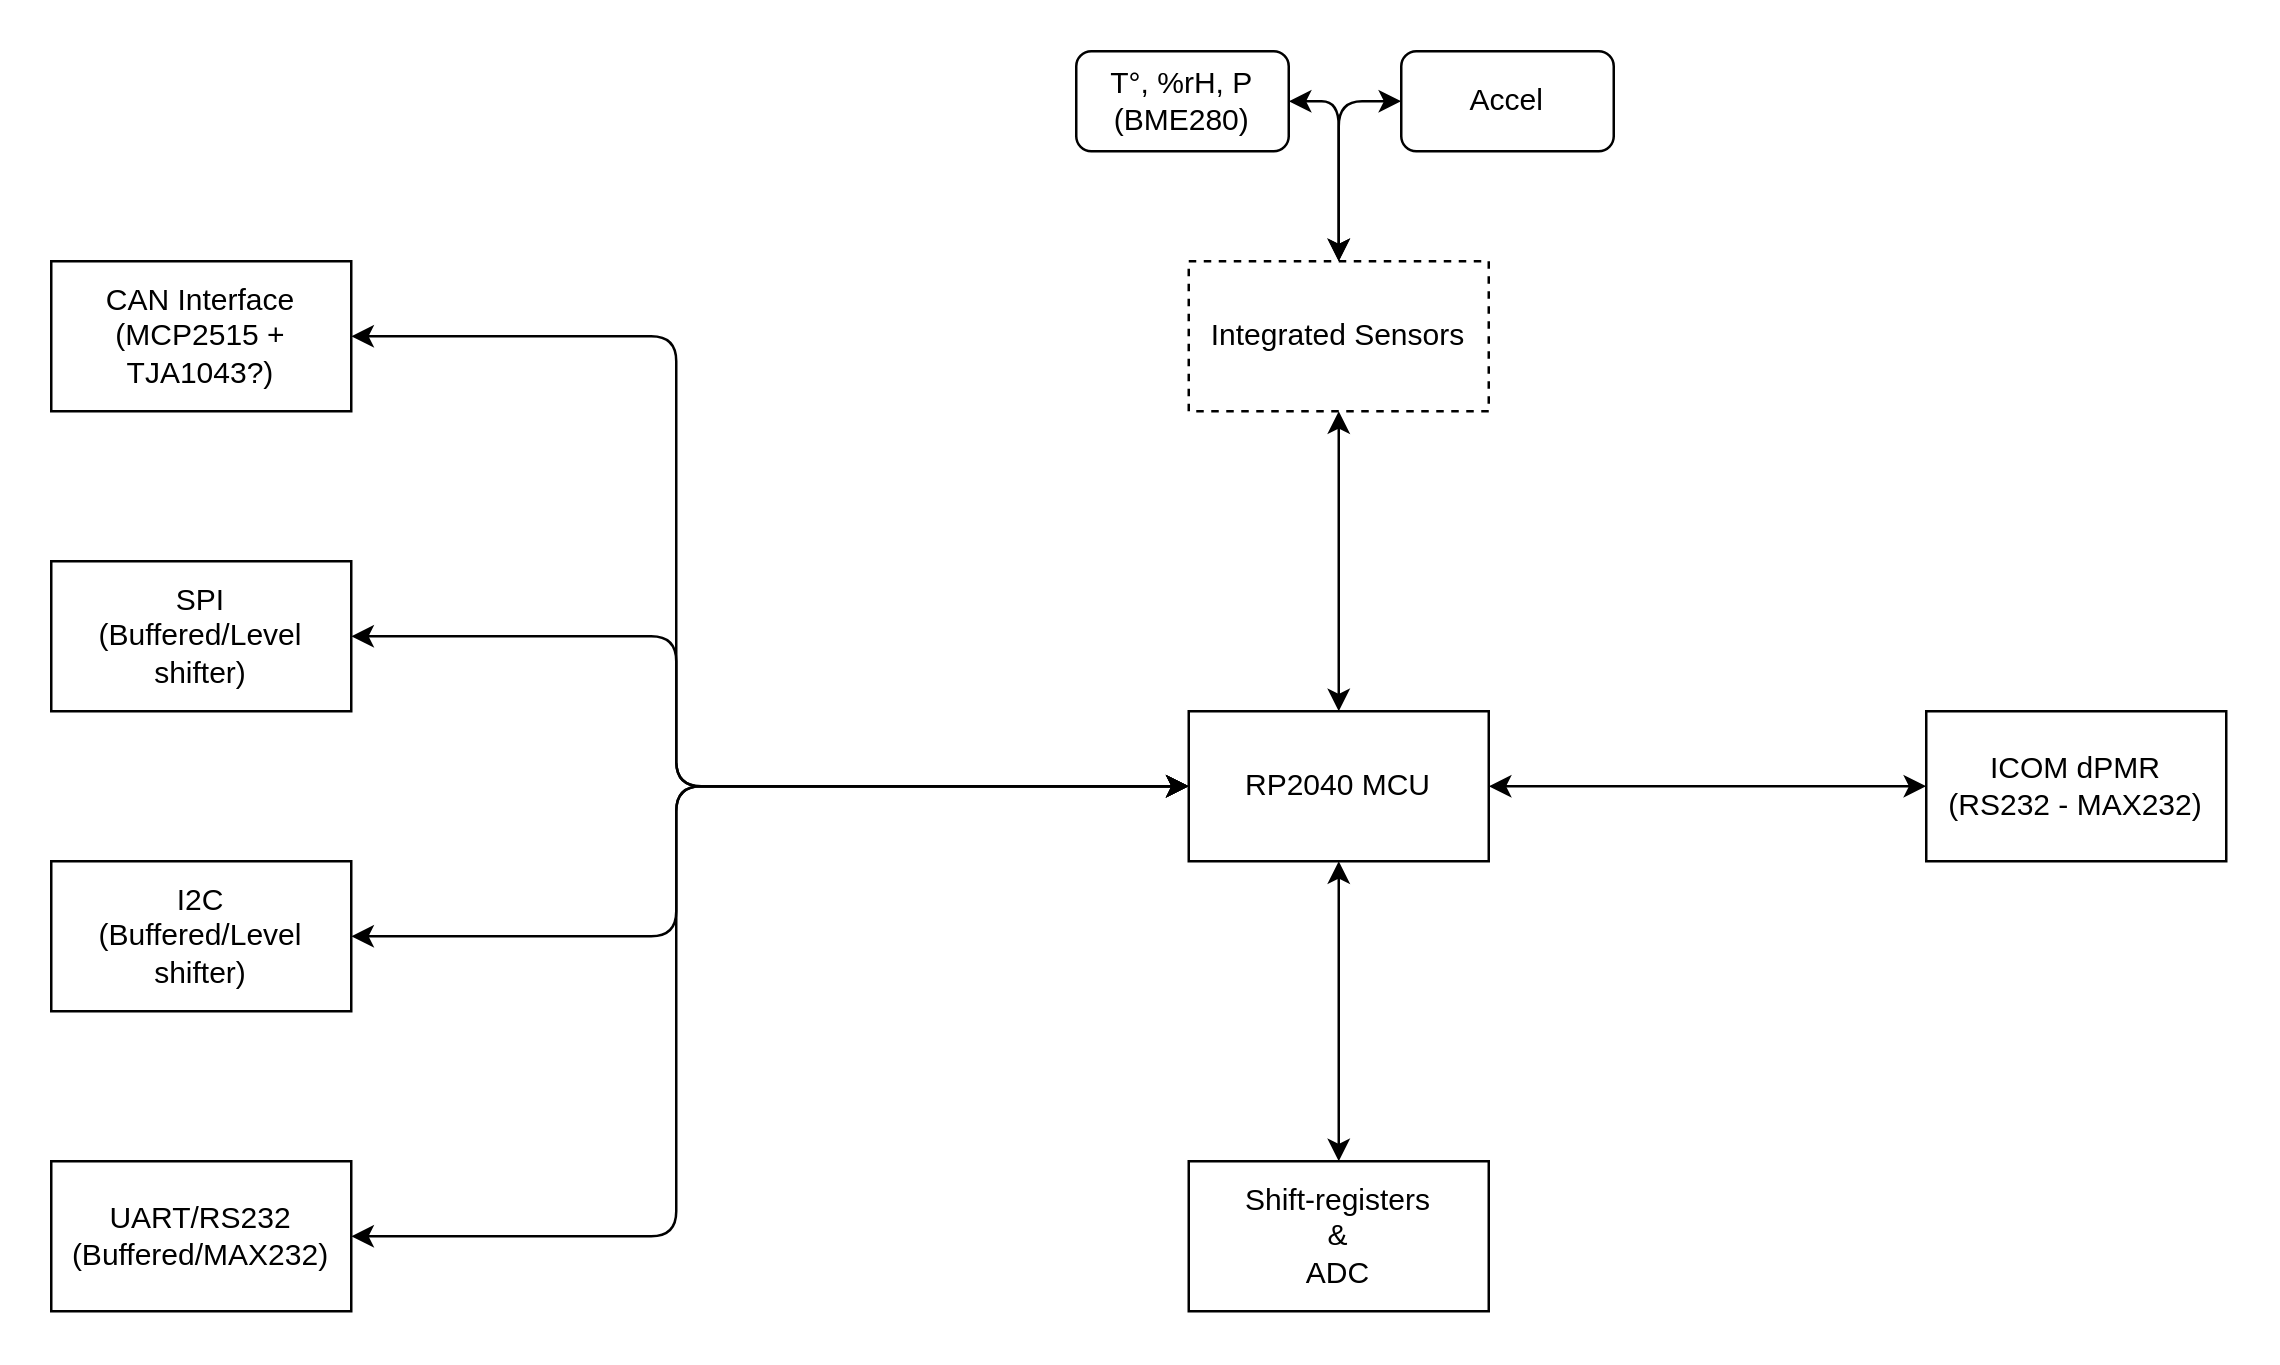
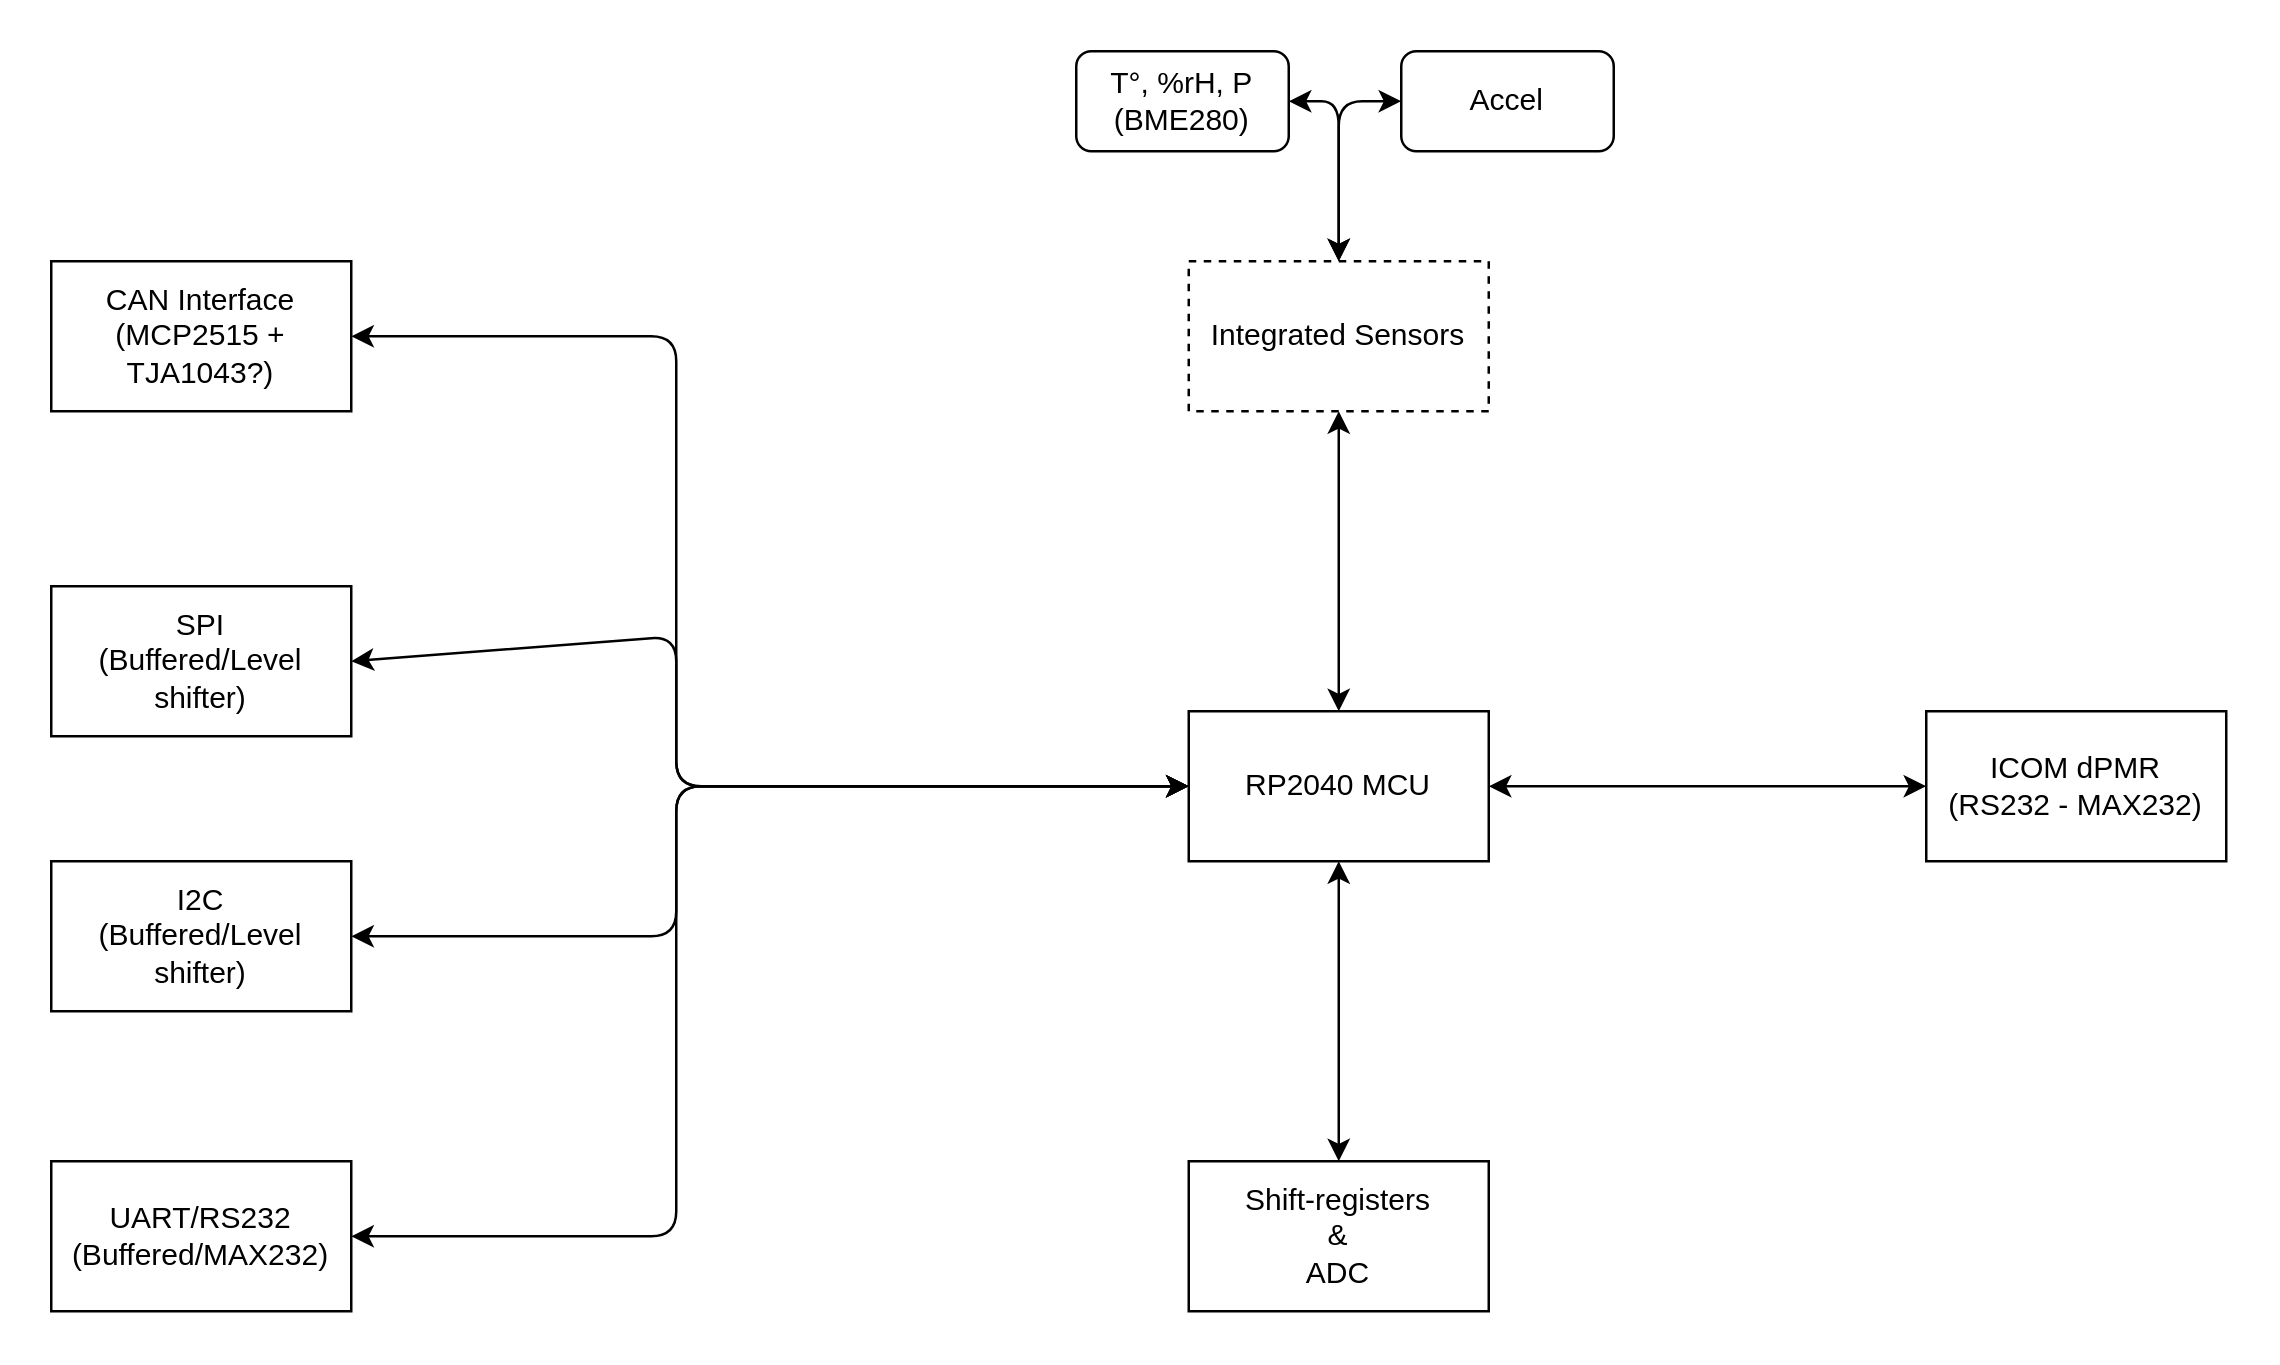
- <mxCell id="4" value="SPI&lt;br&gt;(Buffered/Level shifter)" style="rounded=0;whiteSpace=wrap;html=1;" parent="1" vertex="1"><mxGeometry x="20" y="224" width="120" height="60" as="geometry" /></mxCell>
+ <mxCell id="4" value="SPI&lt;br&gt;(Buffered/Level shifter)" style="rounded=0;whiteSpace=wrap;html=1;" parent="1" vertex="1"><mxGeometry x="20" y="234" width="120" height="60" as="geometry" /></mxCell>
